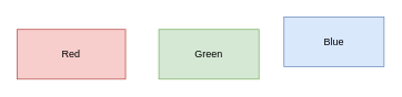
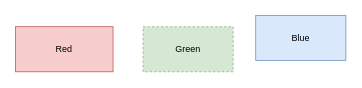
- <mxCell id="3" value="Green" style="rounded=0;whiteSpace=wrap;html=1;fillColor=#d5e8d4;strokeColor=#82b366;" vertex="1" parent="1"><mxGeometry x="190" y="35" width="120" height="60" as="geometry" /></mxCell>
+ <mxCell id="3" value="Green" style="rounded=0;whiteSpace=wrap;html=1;fillColor=#d5e8d4;strokeColor=#82b366;dashed=1;" vertex="1" parent="1"><mxGeometry x="190" y="35" width="120" height="60" as="geometry" /></mxCell>
